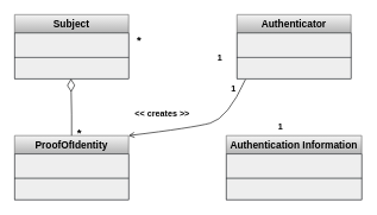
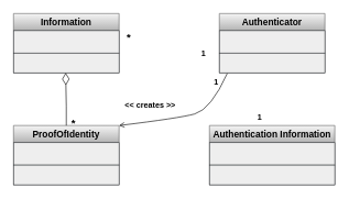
- <mxCell id="6" value="Subject" style="swimlane;fontStyle=1;childLayout=stackLayout;horizontal=1;startSize=26;fillColor=#f5f5f5;horizontalStack=0;resizeParent=1;resizeParentMax=0;resizeLast=0;collapsible=1;marginBottom=0;strokeColor=#666666;gradientColor=#b3b3b3;fontSize=14;" vertex="1" parent="1"><mxGeometry x="20" y="20" width="160" height="90" as="geometry" /></mxCell>
+ <mxCell id="6" value="Information" style="swimlane;fontStyle=1;childLayout=stackLayout;horizontal=1;startSize=26;fillColor=#f5f5f5;horizontalStack=0;resizeParent=1;resizeParentMax=0;resizeLast=0;collapsible=1;marginBottom=0;strokeColor=#666666;gradientColor=#b3b3b3;fontSize=14;" vertex="1" parent="1"><mxGeometry x="20" y="20" width="160" height="90" as="geometry" /></mxCell>
